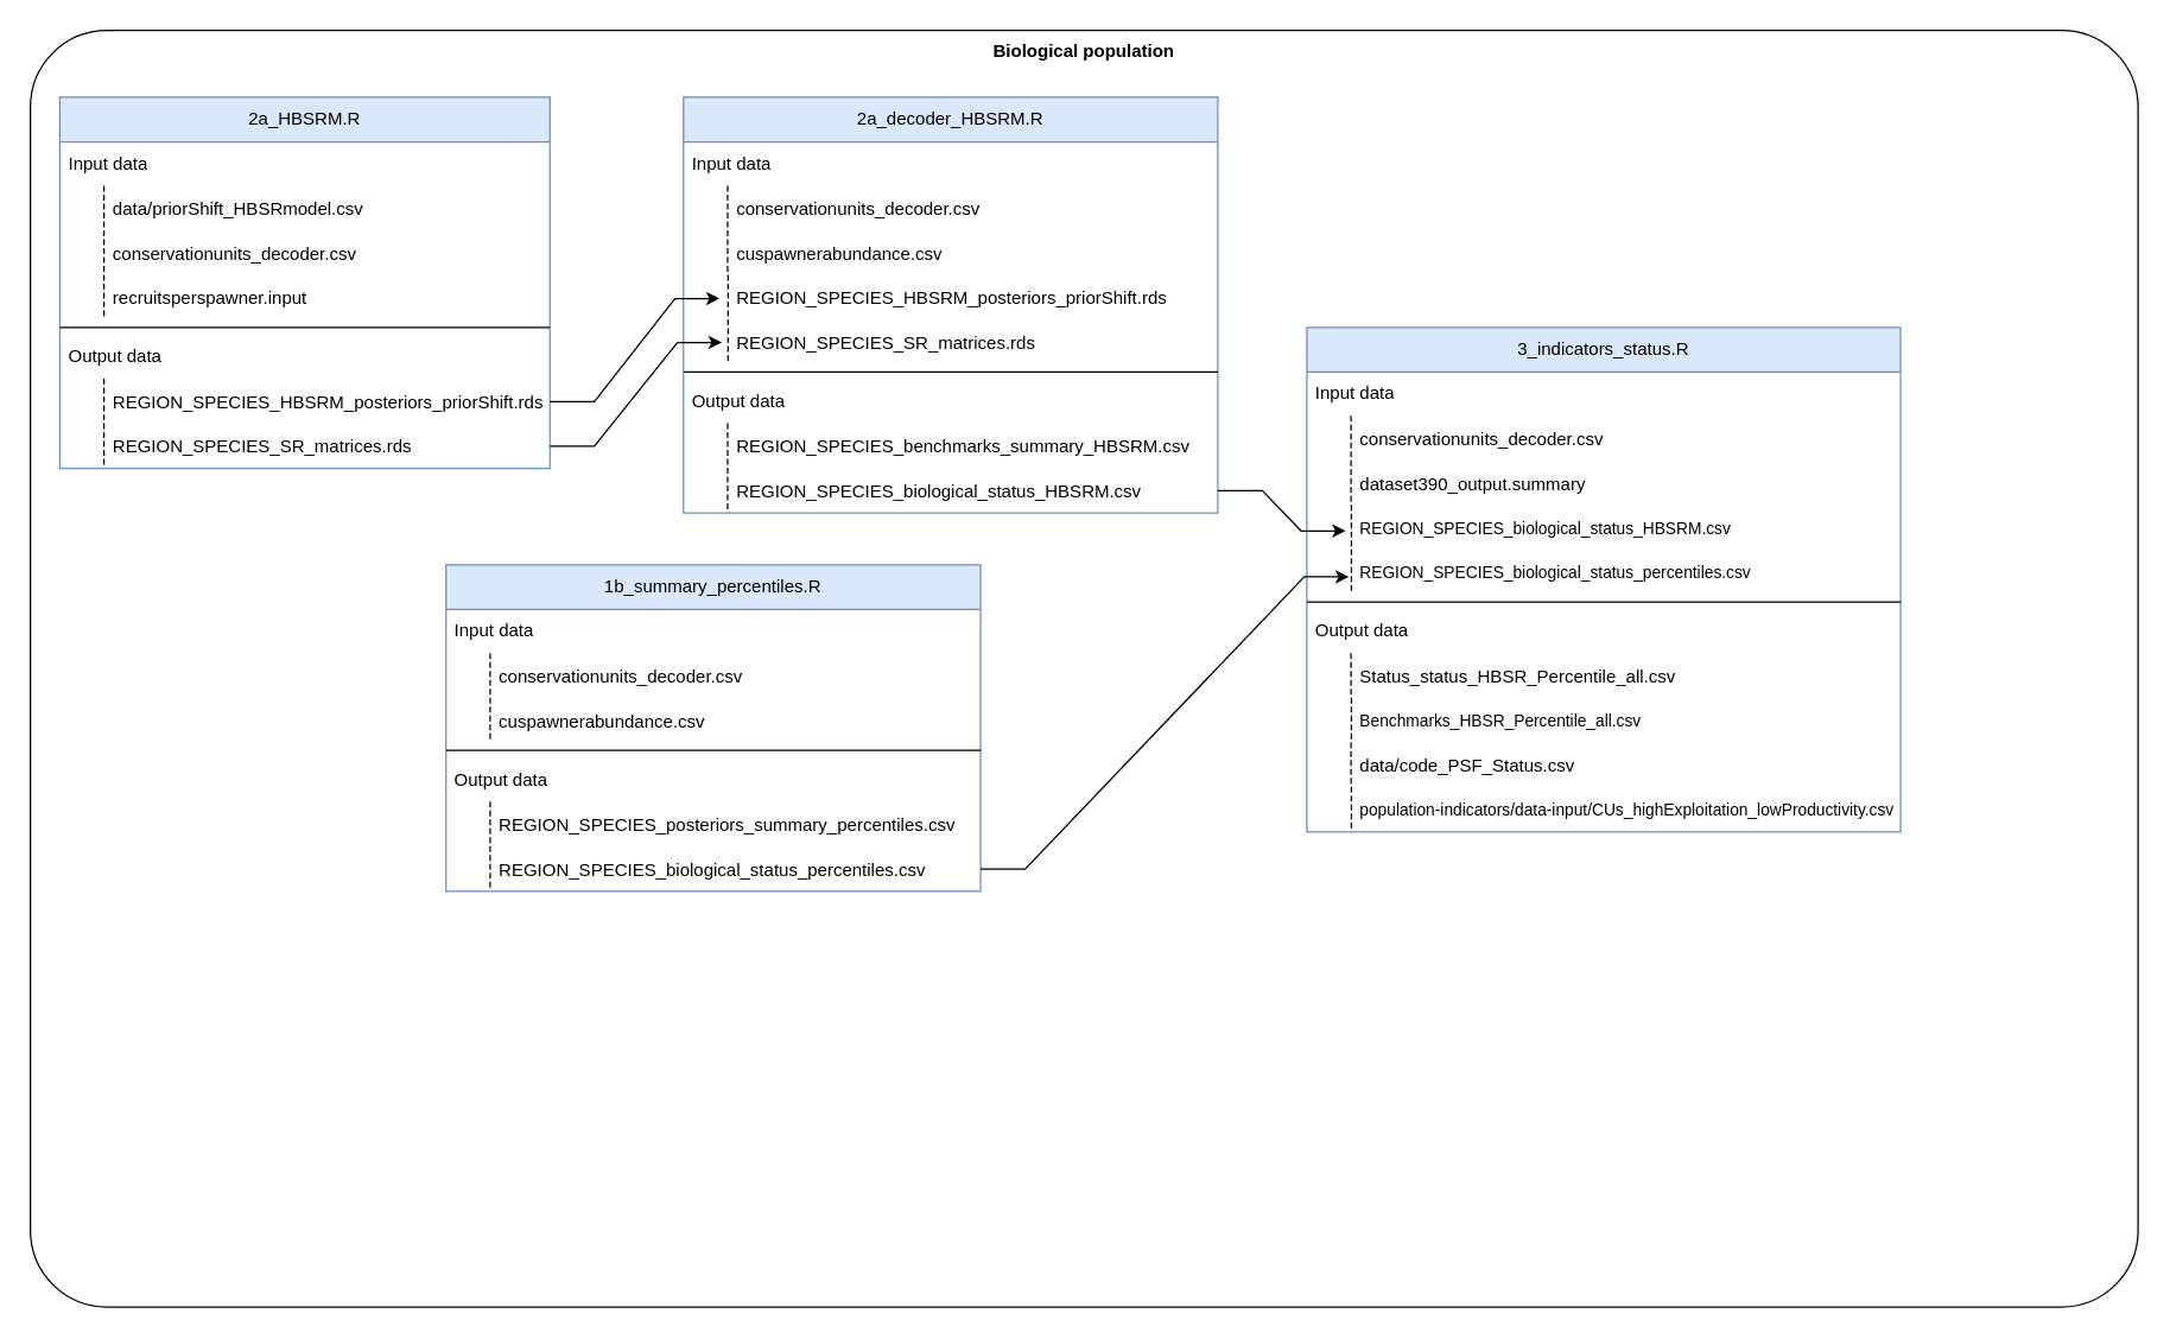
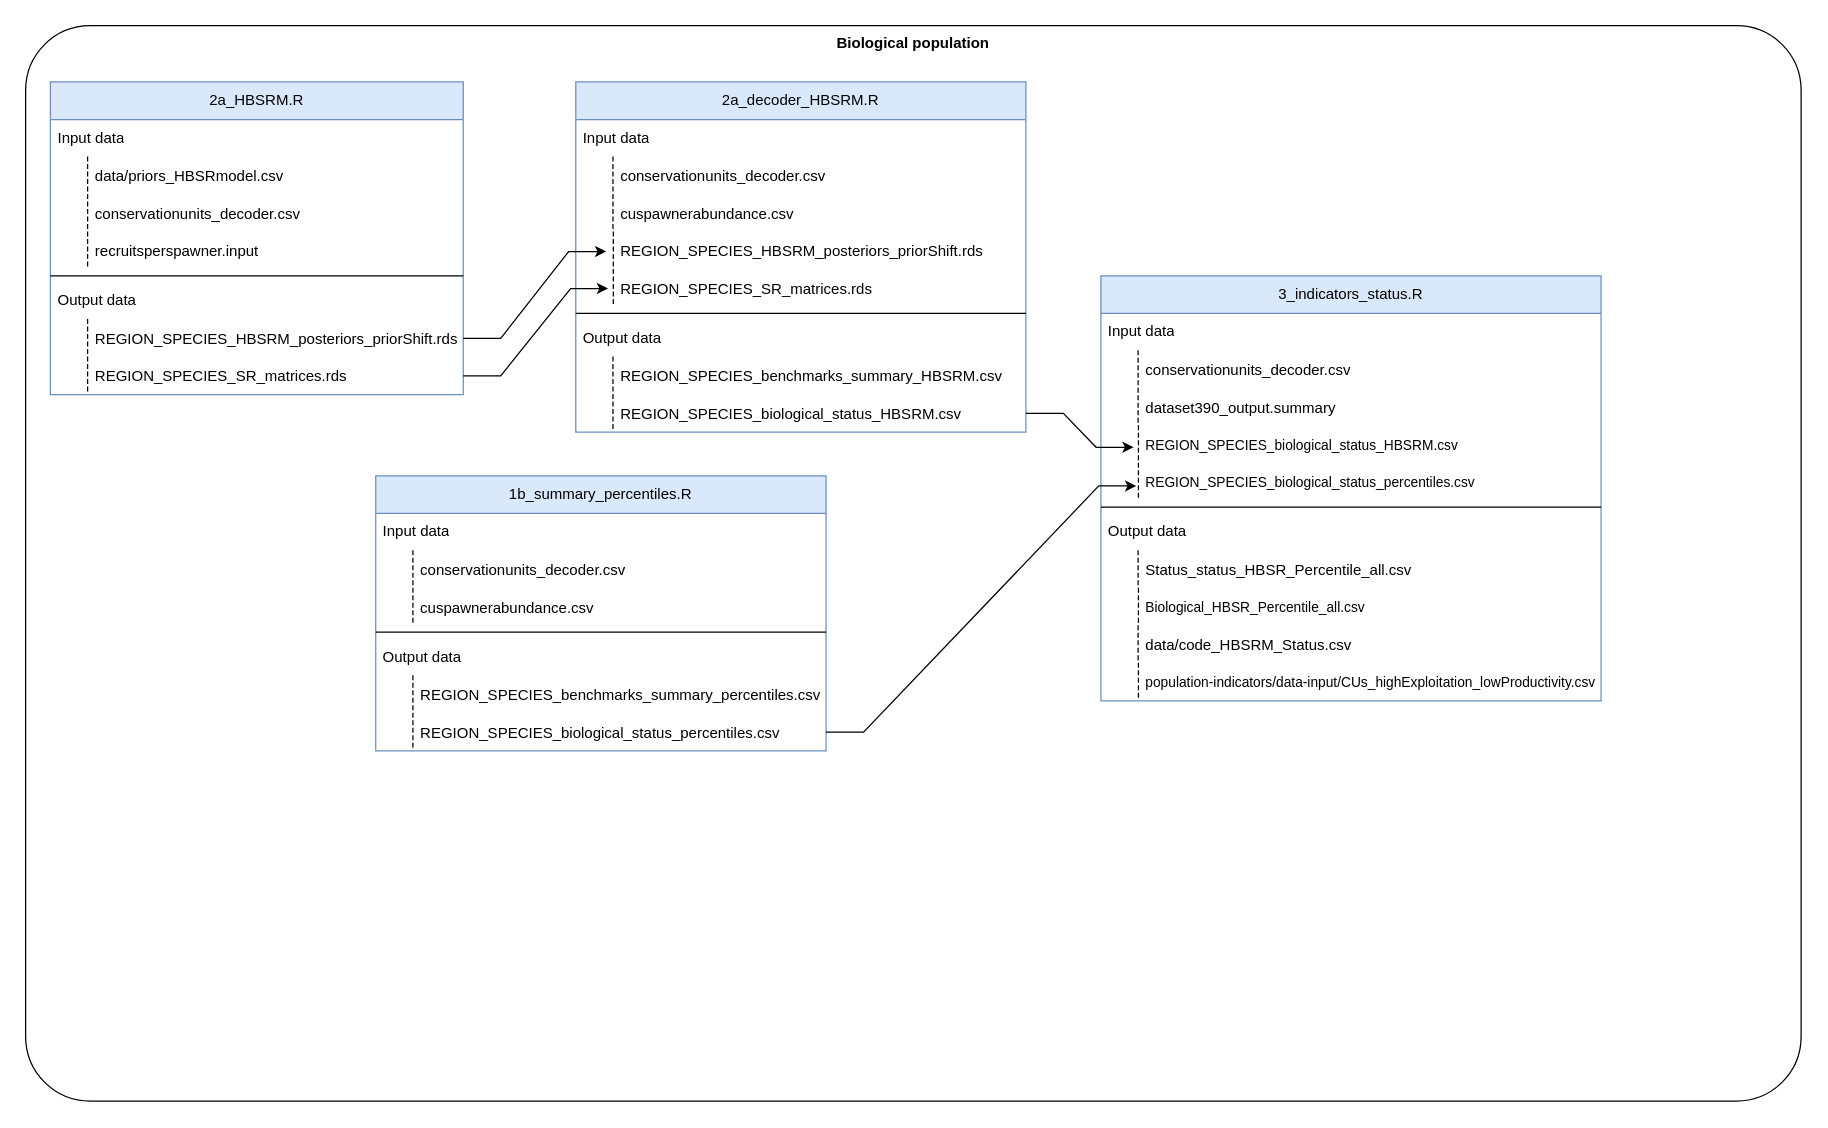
- <mxCell id="5" value="data/priorShift_HBSRmodel.csv" style="shape=partialRectangle;fillColor=none;align=left;verticalAlign=middle;strokeColor=none;spacingLeft=34;rotatable=0;points=[[0,0.5],[1,0.5]];portConstraint=eastwest;dropTarget=0;movable=0;resizable=0;deletable=0;editable=0;locked=1;connectable=0;" vertex="1" parent="3"><mxGeometry y="60" width="330.17" height="30" as="geometry" /></mxCell>
+ <mxCell id="5" value="data/priors_HBSRmodel.csv" style="shape=partialRectangle;fillColor=none;align=left;verticalAlign=middle;strokeColor=none;spacingLeft=34;rotatable=0;points=[[0,0.5],[1,0.5]];portConstraint=eastwest;dropTarget=0;movable=0;resizable=0;deletable=0;editable=0;locked=1;connectable=0;" vertex="1" parent="3"><mxGeometry y="60" width="330.17" height="30" as="geometry" /></mxCell>
- <mxCell id="61" value="Benchmarks_HBSR_Percentile_all.csv" style="shape=partialRectangle;fillColor=none;align=left;verticalAlign=middle;strokeColor=none;spacingLeft=34;rotatable=1;points=[[0,0.5],[1,0.5]];portConstraint=eastwest;dropTarget=0;fontFamily=Helvetica;fontSize=11;fontColor=default;labelBackgroundColor=default;movable=1;resizable=1;deletable=1;editable=1;locked=0;connectable=1;" vertex="1" parent="47"><mxGeometry y="250" width="400" height="30" as="geometry" /></mxCell>
+ <mxCell id="61" value="Biological_HBSR_Percentile_all.csv" style="shape=partialRectangle;fillColor=none;align=left;verticalAlign=middle;strokeColor=none;spacingLeft=34;rotatable=1;points=[[0,0.5],[1,0.5]];portConstraint=eastwest;dropTarget=0;fontFamily=Helvetica;fontSize=11;fontColor=default;labelBackgroundColor=default;movable=1;resizable=1;deletable=1;editable=1;locked=0;connectable=1;" vertex="1" parent="47"><mxGeometry y="250" width="400" height="30" as="geometry" /></mxCell>
- <mxCell id="63" value="data/code_PSF_Status.csv" style="shape=partialRectangle;fillColor=none;align=left;verticalAlign=middle;strokeColor=none;spacingLeft=34;rotatable=1;points=[[0,0.5],[1,0.5]];portConstraint=eastwest;dropTarget=0;movable=1;resizable=1;deletable=1;editable=1;locked=0;connectable=1;" vertex="1" parent="47"><mxGeometry y="280" width="400" height="30" as="geometry" /></mxCell>
+ <mxCell id="63" value="data/code_HBSRM_Status.csv" style="shape=partialRectangle;fillColor=none;align=left;verticalAlign=middle;strokeColor=none;spacingLeft=34;rotatable=1;points=[[0,0.5],[1,0.5]];portConstraint=eastwest;dropTarget=0;movable=1;resizable=1;deletable=1;editable=1;locked=0;connectable=1;" vertex="1" parent="47"><mxGeometry y="280" width="400" height="30" as="geometry" /></mxCell>
- <mxCell id="25" value="REGION_SPECIES_posteriors_summary_percentiles.csv" style="shape=partialRectangle;fillColor=none;align=left;verticalAlign=middle;strokeColor=none;spacingLeft=34;rotatable=0;points=[[0,0.5],[1,0.5]];portConstraint=eastwest;dropTarget=0;movable=0;resizable=0;deletable=0;editable=0;locked=1;connectable=0;" vertex="1" parent="17"><mxGeometry y="160" width="360.17" height="30" as="geometry" /></mxCell>
+ <mxCell id="25" value="REGION_SPECIES_benchmarks_summary_percentiles.csv" style="shape=partialRectangle;fillColor=none;align=left;verticalAlign=middle;strokeColor=none;spacingLeft=34;rotatable=0;points=[[0,0.5],[1,0.5]];portConstraint=eastwest;dropTarget=0;movable=0;resizable=0;deletable=0;editable=0;locked=1;connectable=0;" vertex="1" parent="17"><mxGeometry y="160" width="360.17" height="30" as="geometry" /></mxCell>
